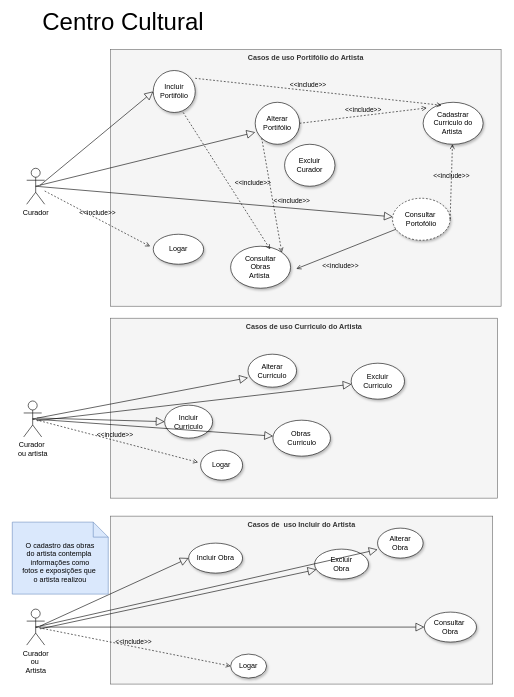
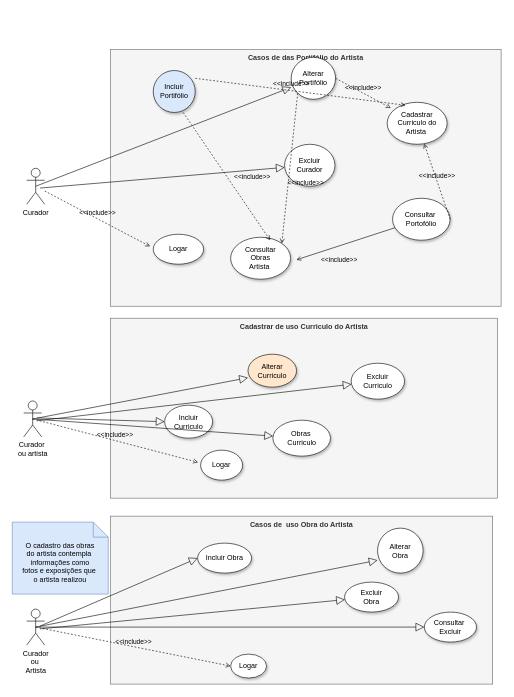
- <mxCell id="12" value="&lt;font style=&quot;font-size: 40px;&quot;&gt;Centro Cultural&lt;/font&gt;" style="text;html=1;strokeColor=none;fillColor=none;align=center;verticalAlign=middle;whiteSpace=wrap;rounded=0;" parent="1" vertex="1"><mxGeometry x="65" y="20" width="280" height="30" as="geometry" /></mxCell>
- <mxCell id="2" value="Casos de uso Portifólio do Artista" style="shape=rect;html=1;verticalAlign=top;fontStyle=1;whiteSpace=wrap;align=center;fillColor=#f5f5f5;strokeColor=#666666;fontColor=#333333;" parent="1" vertex="1"><mxGeometry x="184" y="82" width="651" height="428" as="geometry" /></mxCell>
+ <mxCell id="2" value="Casos de das Portifólio do Artista" style="shape=rect;html=1;verticalAlign=top;fontStyle=1;whiteSpace=wrap;align=center;fillColor=#f5f5f5;strokeColor=#666666;fontColor=#333333;" parent="1" vertex="1"><mxGeometry x="184" y="82" width="651" height="428" as="geometry" /></mxCell>
- <mxCell id="3" value="Incluir Portifólio" style="ellipse;whiteSpace=wrap;html=1;shadow=1;" parent="1" vertex="1"><mxGeometry x="255" y="117" width="70" height="70" as="geometry" /></mxCell>
+ <mxCell id="3" value="Incluir Portifólio" style="ellipse;whiteSpace=wrap;html=1;shadow=1;fillColor=#dae8fc;" parent="1" vertex="1"><mxGeometry x="255" y="117" width="70" height="70" as="geometry" /></mxCell>
- <mxCell id="6" value="Alterar Portifólio" style="ellipse;whiteSpace=wrap;html=1;shadow=1;" parent="1" vertex="1"><mxGeometry x="425" y="170" width="74" height="70" as="geometry" /></mxCell>
+ <mxCell id="6" value="Alterar Portifólio" style="ellipse;whiteSpace=wrap;html=1;shadow=1;" parent="1" vertex="1"><mxGeometry x="485" y="95" width="74" height="70" as="geometry" /></mxCell>
- <mxCell id="23" value="Cadastrar Curriculo do Artista&amp;nbsp;" style="ellipse;whiteSpace=wrap;html=1;shadow=1;" parent="1" vertex="1"><mxGeometry x="705" y="170" width="100" height="70" as="geometry" /></mxCell>
+ <mxCell id="23" value="Cadastrar Curriculo do Artista&amp;nbsp;" style="ellipse;whiteSpace=wrap;html=1;shadow=1;" parent="1" vertex="1"><mxGeometry x="645" y="170" width="100" height="70" as="geometry" /></mxCell>
- <mxCell id="5" value="" style="edgeStyle=none;html=1;endArrow=block;endFill=0;endSize=12;verticalAlign=bottom;rounded=0;entryX=0;entryY=0.5;entryDx=0;entryDy=0;exitX=0.744;exitY=0.472;exitDx=0;exitDy=0;exitPerimeter=0;" parent="1" source="4" target="3" edge="1"><mxGeometry width="160" relative="1" as="geometry"><mxPoint x="125" y="217" as="sourcePoint" /><mxPoint x="285" y="217" as="targetPoint" /></mxGeometry></mxCell>
+ <mxCell id="9" value="" style="edgeStyle=none;html=1;endArrow=block;endFill=0;endSize=12;verticalAlign=bottom;rounded=0;exitX=0.744;exitY=0.55;exitDx=0;exitDy=0;exitPerimeter=0;" parent="1" source="4" target="7" edge="1"><mxGeometry width="160" relative="1" as="geometry"><mxPoint x="145" y="366.5" as="sourcePoint" /><mxPoint x="365" y="327" as="targetPoint" /></mxGeometry></mxCell>
- <mxCell id="11" value="" style="edgeStyle=none;html=1;endArrow=block;endFill=0;endSize=12;verticalAlign=bottom;rounded=0;exitX=0.5;exitY=0.5;exitDx=0;exitDy=0;exitPerimeter=0;" parent="1" source="4" target="10" edge="1"><mxGeometry width="160" relative="1" as="geometry"><mxPoint x="85" y="307" as="sourcePoint" /><mxPoint x="405" y="322" as="targetPoint" /></mxGeometry></mxCell>
- <mxCell id="10" value="Consultar&amp;nbsp;&lt;br&gt;Portofólio" style="ellipse;whiteSpace=wrap;html=1;shadow=1;dashed=1;" parent="1" vertex="1"><mxGeometry x="654" y="330" width="96" height="70" as="geometry" /></mxCell>
+ <mxCell id="10" value="Consultar&amp;nbsp;&lt;br&gt;Portofólio" style="ellipse;whiteSpace=wrap;html=1;shadow=1;" parent="1" vertex="1"><mxGeometry x="654" y="330" width="96" height="70" as="geometry" /></mxCell>
- <mxCell id="38" value="Consultar&lt;br&gt;Obras &lt;br&gt;Artista&amp;nbsp;" style="ellipse;whiteSpace=wrap;html=1;shadow=1;" parent="1" vertex="1"><mxGeometry x="384" y="410" width="100" height="70" as="geometry" /></mxCell>
+ <mxCell id="38" value="Consultar&lt;br&gt;Obras &lt;br&gt;Artista&amp;nbsp;" style="ellipse;whiteSpace=wrap;html=1;shadow=1;" parent="1" vertex="1"><mxGeometry x="384" y="395" width="100" height="70" as="geometry" /></mxCell>
- <mxCell id="13" value="Casos de uso Curriculo do Artista" style="shape=rect;html=1;verticalAlign=top;fontStyle=1;whiteSpace=wrap;align=center;fillColor=#f5f5f5;fontColor=#333333;strokeColor=#666666;" parent="1" vertex="1"><mxGeometry x="184" y="530" width="645" height="300" as="geometry" /></mxCell>
+ <mxCell id="13" value="Cadastrar de uso Curriculo do Artista" style="shape=rect;html=1;verticalAlign=top;fontStyle=1;whiteSpace=wrap;align=center;fillColor=#f5f5f5;fontColor=#333333;strokeColor=#666666;" parent="1" vertex="1"><mxGeometry x="184" y="530" width="645" height="300" as="geometry" /></mxCell>
- <mxCell id="17" value="Alterar Curriculo" style="ellipse;whiteSpace=wrap;html=1;shadow=1;" parent="1" vertex="1"><mxGeometry x="413" y="590" width="81" height="55" as="geometry" /></mxCell>
+ <mxCell id="17" value="Alterar Curriculo" style="ellipse;whiteSpace=wrap;html=1;shadow=1;fillColor=#ffe6cc;" parent="1" vertex="1"><mxGeometry x="413" y="590" width="81" height="55" as="geometry" /></mxCell>
- <mxCell id="27" value="Casos de&amp;nbsp; uso Incluir do Artista" style="shape=rect;html=1;verticalAlign=top;fontStyle=1;whiteSpace=wrap;align=center;fillColor=#f5f5f5;fontColor=#333333;strokeColor=#666666;" parent="1" vertex="1"><mxGeometry x="184" y="860" width="637" height="280" as="geometry" /></mxCell>
+ <mxCell id="27" value="Casos de&amp;nbsp; uso Obra do Artista" style="shape=rect;html=1;verticalAlign=top;fontStyle=1;whiteSpace=wrap;align=center;fillColor=#f5f5f5;fontColor=#333333;strokeColor=#666666;" parent="1" vertex="1"><mxGeometry x="184" y="860" width="637" height="280" as="geometry" /></mxCell>
- <mxCell id="31" value="Alterar&lt;br&gt;Obra" style="ellipse;whiteSpace=wrap;html=1;shadow=1;" parent="1" vertex="1"><mxGeometry x="629" y="880" width="76" height="50" as="geometry" /></mxCell>
+ <mxCell id="31" value="Alterar&lt;br&gt;Obra" style="ellipse;whiteSpace=wrap;html=1;shadow=1;" parent="1" vertex="1"><mxGeometry x="629" y="880" width="76" height="75" as="geometry" /></mxCell>
- <mxCell id="28" value="Incluir Obra" style="ellipse;whiteSpace=wrap;html=1;shadow=1;" parent="1" vertex="1"><mxGeometry x="314" y="905" width="90" height="50" as="geometry" /></mxCell>
+ <mxCell id="28" value="Incluir Obra" style="ellipse;whiteSpace=wrap;html=1;shadow=1;" parent="1" vertex="1"><mxGeometry x="329" y="905" width="90" height="50" as="geometry" /></mxCell>
- <mxCell id="32" value="Excluir &lt;br&gt;Obra" style="ellipse;whiteSpace=wrap;html=1;shadow=1;" parent="1" vertex="1"><mxGeometry x="524" y="915" width="90" height="50" as="geometry" /></mxCell>
+ <mxCell id="32" value="Excluir &lt;br&gt;Obra" style="ellipse;whiteSpace=wrap;html=1;shadow=1;" parent="1" vertex="1"><mxGeometry x="574" y="970" width="90" height="50" as="geometry" /></mxCell>
- <mxCell id="35" value="Consultar&amp;nbsp;&lt;br&gt;Obra" style="ellipse;whiteSpace=wrap;html=1;shadow=1;" parent="1" vertex="1"><mxGeometry x="707" y="1020" width="87" height="50" as="geometry" /></mxCell>
+ <mxCell id="35" value="Consultar&amp;nbsp;&lt;br&gt;Excluir" style="ellipse;whiteSpace=wrap;html=1;shadow=1;" parent="1" vertex="1"><mxGeometry x="707" y="1020" width="87" height="50" as="geometry" /></mxCell>
